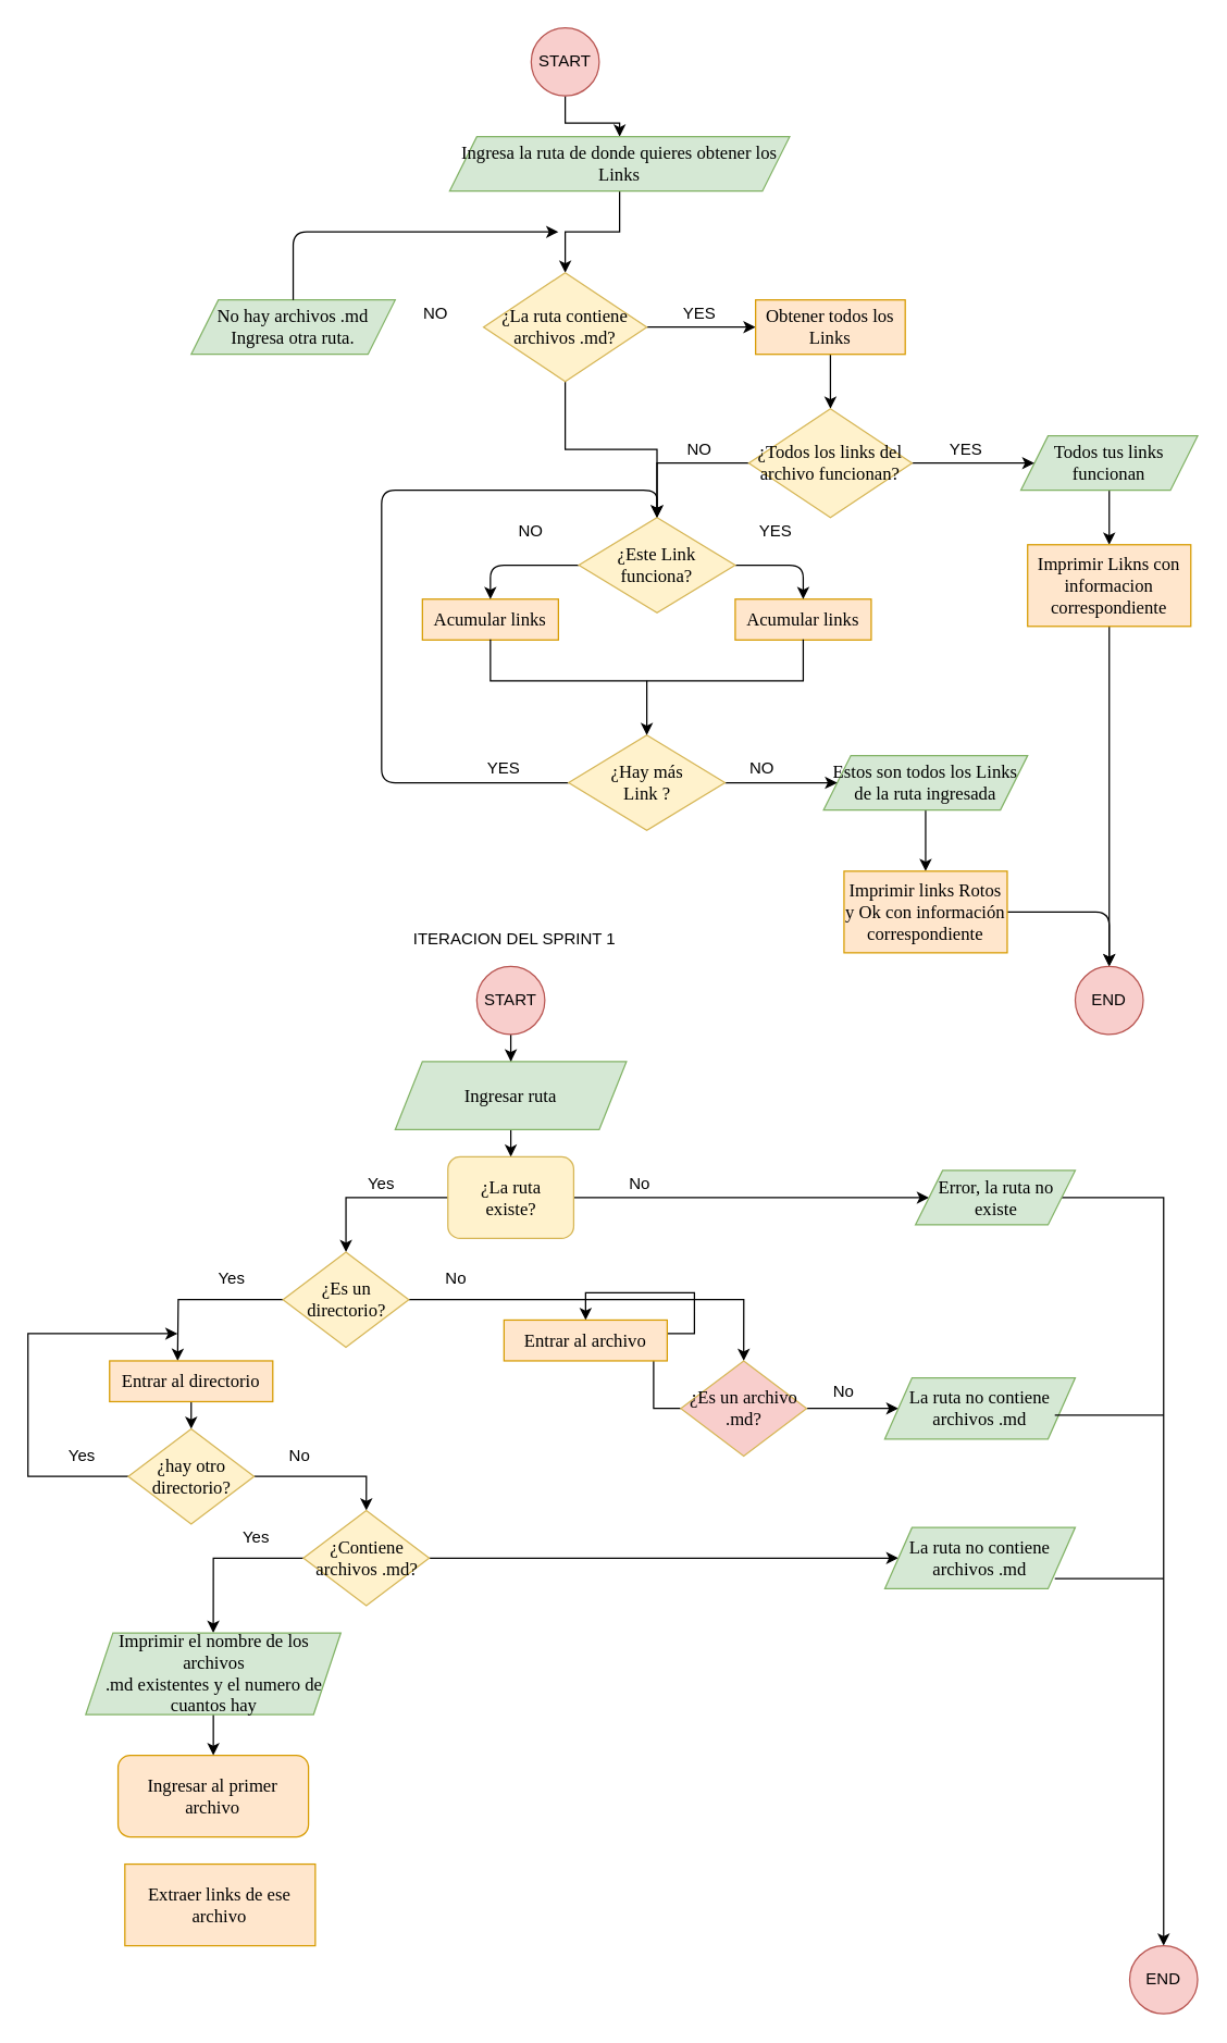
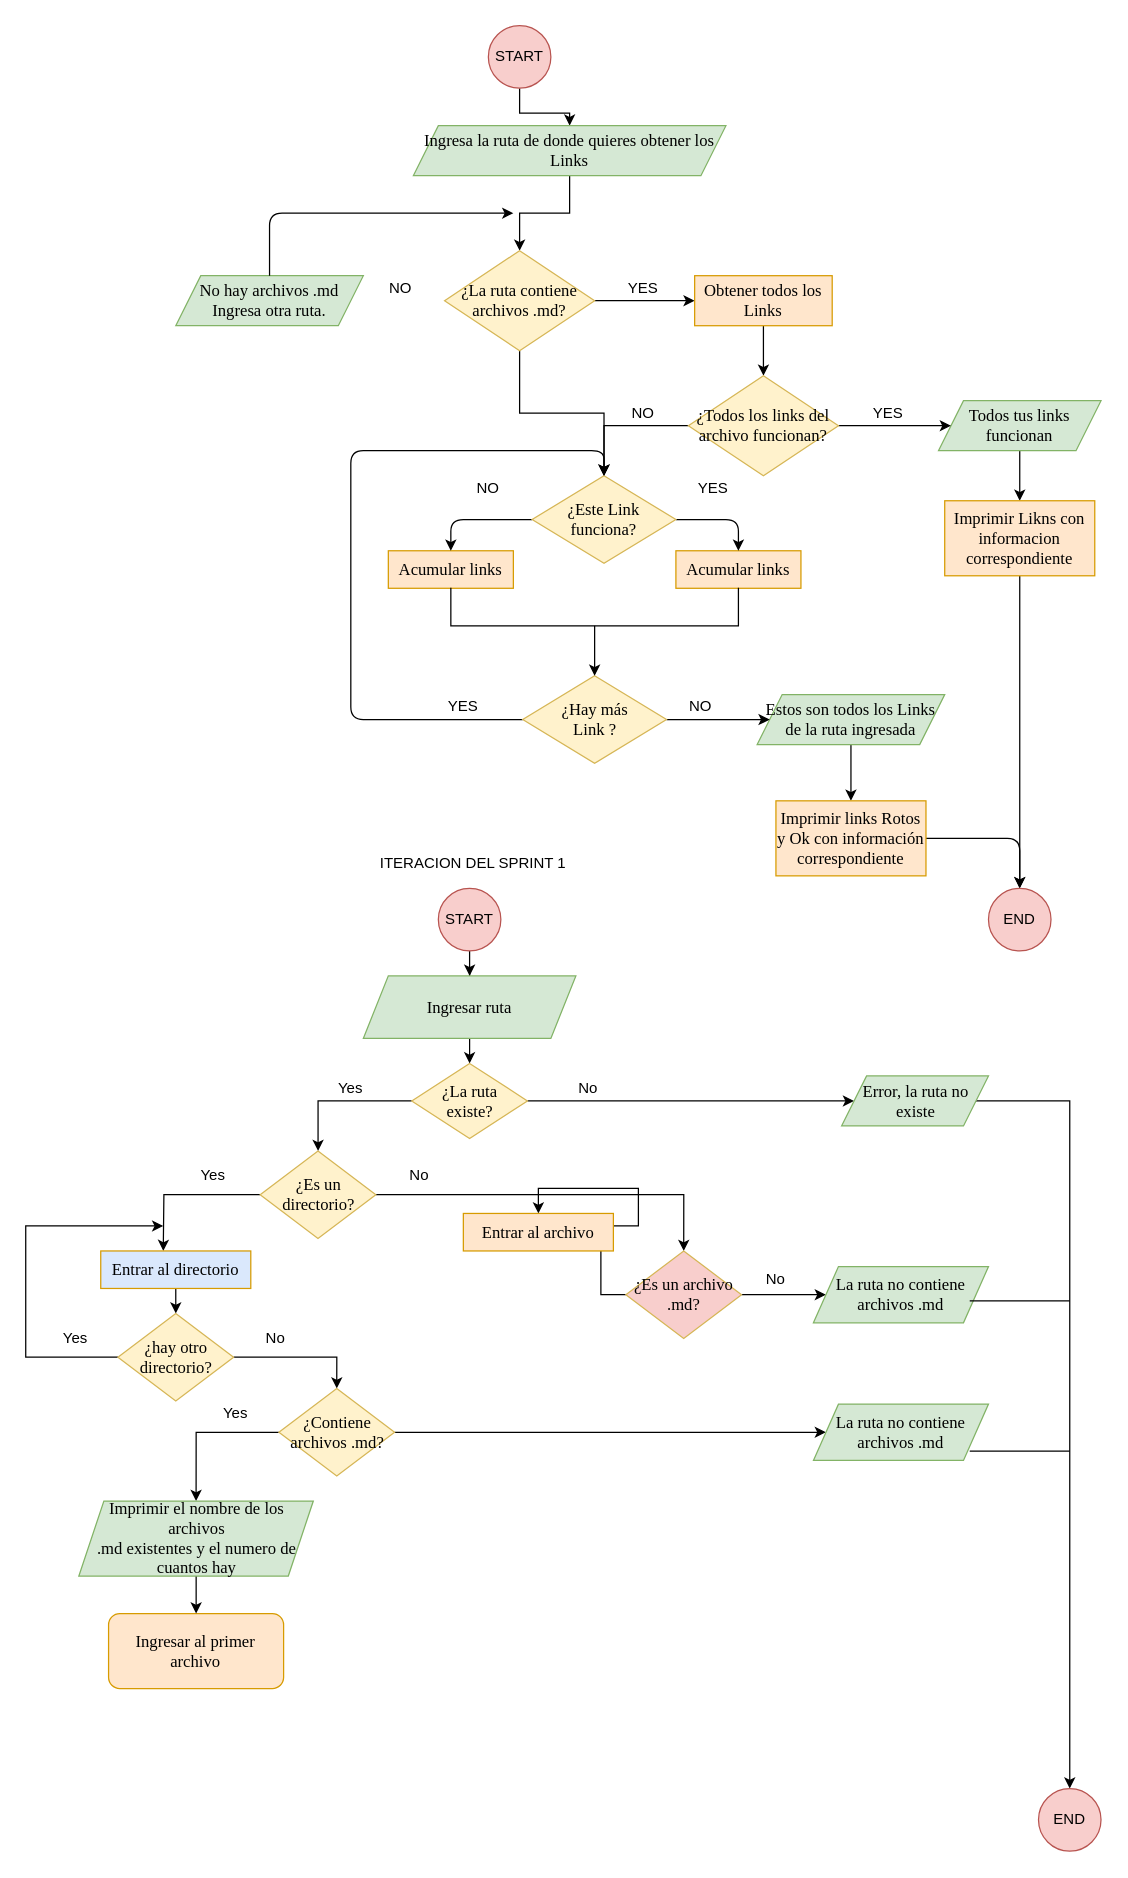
- <mxCell id="50" value="&lt;font face=&quot;noto_regular&quot;&gt;&lt;span style=&quot;font-size: 13.333px&quot;&gt;¿La ruta &lt;br&gt;existe?&lt;/span&gt;&lt;/font&gt;" style="whiteSpace=wrap;html=1;fillColor=#fff2cc;strokeColor=#d6b656;rounded=1;" vertex="1" parent="1"><mxGeometry x="328.75" y="850" width="92.5" height="60" as="geometry" /></mxCell>
+ <mxCell id="50" value="&lt;font face=&quot;noto_regular&quot;&gt;&lt;span style=&quot;font-size: 13.333px&quot;&gt;¿La ruta &lt;br&gt;existe?&lt;/span&gt;&lt;/font&gt;" style="rhombus;whiteSpace=wrap;html=1;fillColor=#fff2cc;strokeColor=#d6b656;" vertex="1" parent="1"><mxGeometry x="328.75" y="850" width="92.5" height="60" as="geometry" /></mxCell>
- <mxCell id="61" value="&lt;font face=&quot;noto_regular&quot;&gt;&lt;span style=&quot;font-size: 13.333px&quot;&gt;Entrar al directorio&lt;/span&gt;&lt;/font&gt;" style="rounded=0;whiteSpace=wrap;html=1;fillColor=#ffe6cc;strokeColor=#d79b00;" vertex="1" parent="1"><mxGeometry y="1000" width="120" height="30" as="geometry" x="80" /></mxCell>
+ <mxCell id="61" value="&lt;font face=&quot;noto_regular&quot;&gt;&lt;span style=&quot;font-size: 13.333px&quot;&gt;Entrar al directorio&lt;/span&gt;&lt;/font&gt;" style="rounded=0;whiteSpace=wrap;html=1;fillColor=#dae8fc;strokeColor=#d79b00;" vertex="1" parent="1"><mxGeometry y="1000" width="120" height="30" as="geometry" x="80" /></mxCell>
- <mxCell id="73" value="&lt;font face=&quot;noto_regular&quot;&gt;&lt;span style=&quot;font-size: 13.333px&quot;&gt;Extraer links de ese archivo&lt;/span&gt;&lt;/font&gt;" style="rounded=0;whiteSpace=wrap;html=1;fillColor=#ffe6cc;strokeColor=#d79b00;" vertex="1" parent="1"><mxGeometry x="91.25" y="1370" width="140" height="60" as="geometry" /></mxCell>
